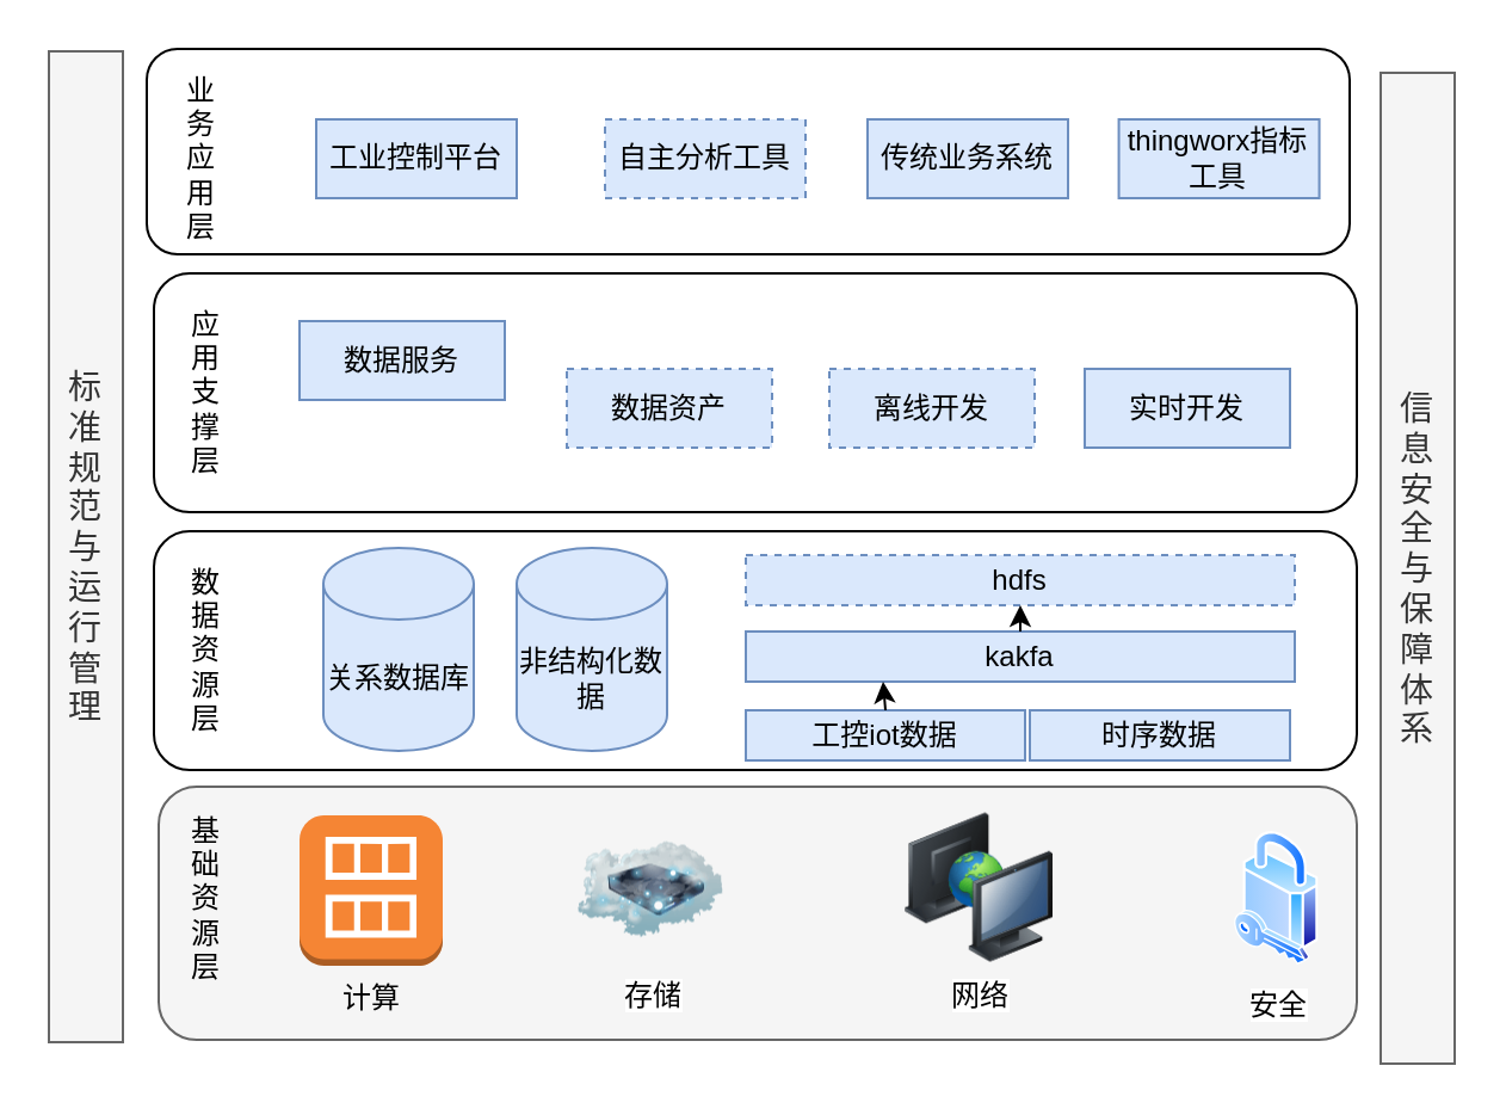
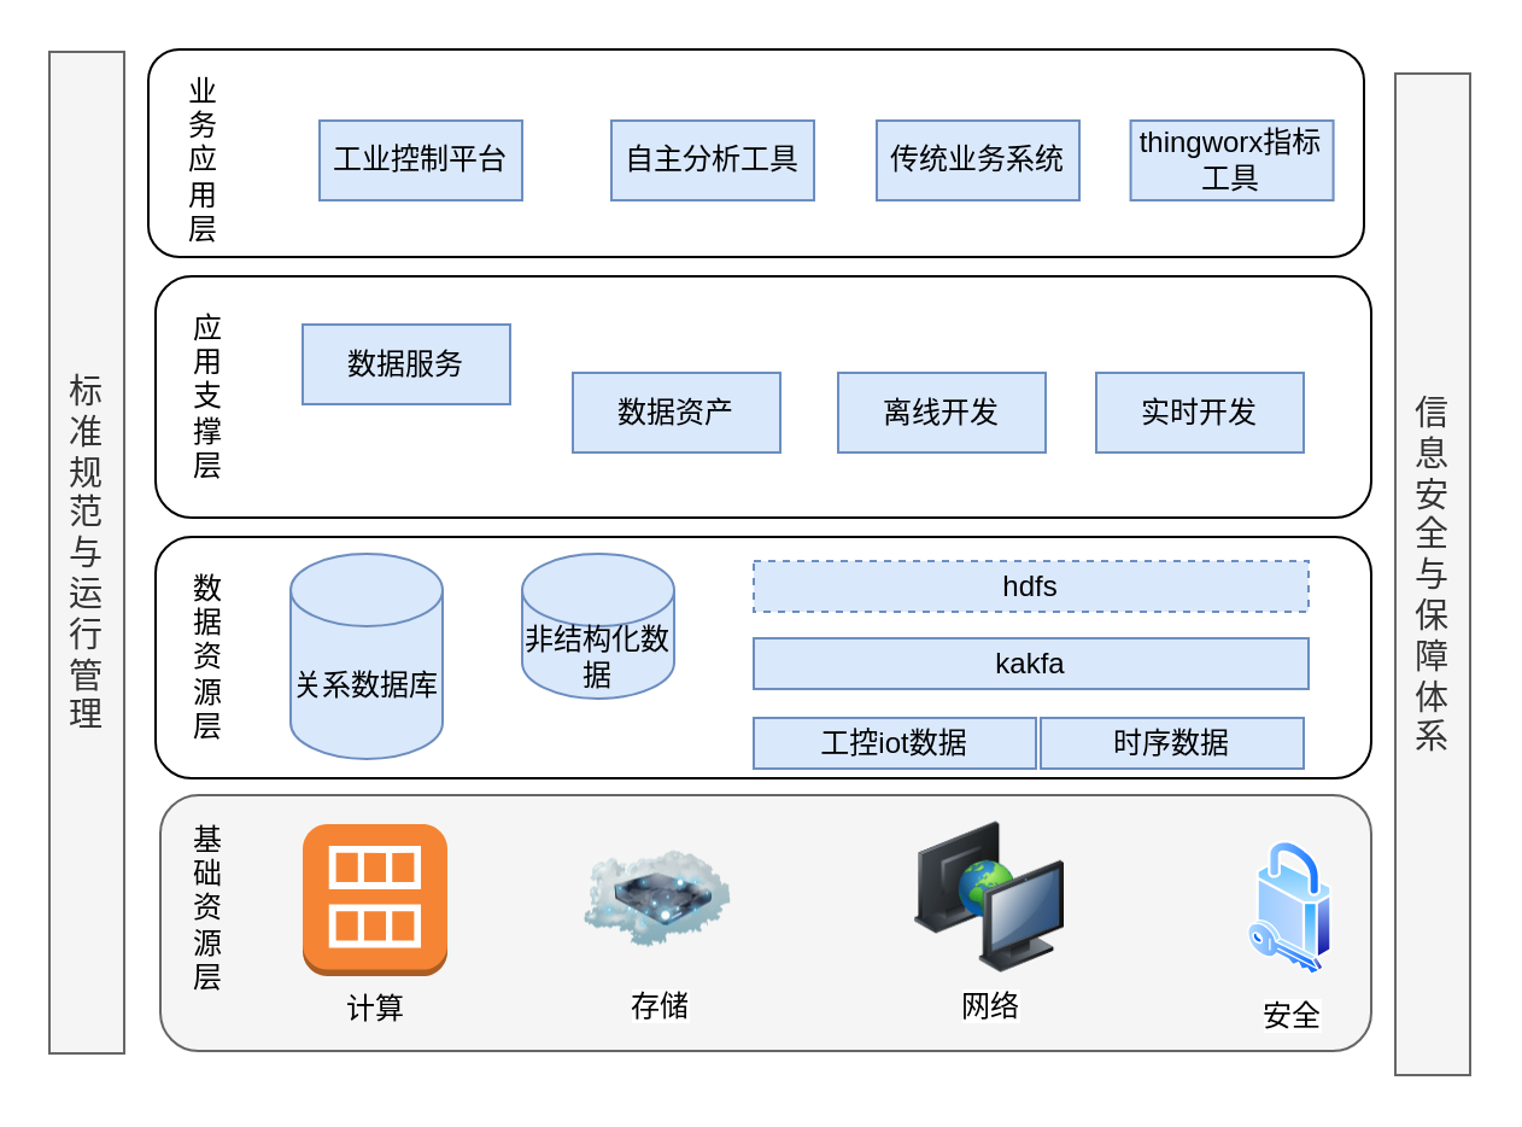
- <mxCell id="20" value="自主分析工具" style="rounded=0;whiteSpace=wrap;html=1;fillColor=#dae8fc;strokeColor=#6c8ebf;dashed=1;" parent="1" vertex="1"><mxGeometry x="253" y="49.5" width="84" height="33" as="geometry" /></mxCell>
+ <mxCell id="20" value="自主分析工具" style="rounded=0;whiteSpace=wrap;html=1;fillColor=#dae8fc;strokeColor=#6c8ebf;" parent="1" vertex="1"><mxGeometry x="253" y="49.5" width="84" height="33" as="geometry" /></mxCell>
- <mxCell id="29" value="数据资产" style="rounded=0;whiteSpace=wrap;html=1;fillColor=#dae8fc;strokeColor=#6c8ebf;dashed=1;" parent="1" vertex="1"><mxGeometry x="237" y="154" width="86" height="33" as="geometry" /></mxCell>
+ <mxCell id="29" value="数据资产" style="rounded=0;whiteSpace=wrap;html=1;fillColor=#dae8fc;strokeColor=#6c8ebf;" parent="1" vertex="1"><mxGeometry x="237" y="154" width="86" height="33" as="geometry" /></mxCell>
- <mxCell id="11" value="离线开发" style="rounded=0;whiteSpace=wrap;html=1;fillColor=#dae8fc;strokeColor=#6c8ebf;dashed=1;" parent="1" vertex="1"><mxGeometry x="347" y="154" width="86" height="33" as="geometry" /></mxCell>
+ <mxCell id="11" value="离线开发" style="rounded=0;whiteSpace=wrap;html=1;fillColor=#dae8fc;strokeColor=#6c8ebf;" parent="1" vertex="1"><mxGeometry x="347" y="154" width="86" height="33" as="geometry" /></mxCell>
- <mxCell id="26" value="" style="endArrow=classic;html=1;entryX=0.5;entryY=1;entryDx=0;entryDy=0;" parent="1" source="22" target="25" edge="1"><mxGeometry width="50" height="50" relative="1" as="geometry"><mxPoint x="366" y="217.5" as="sourcePoint" /><mxPoint x="416" y="167.5" as="targetPoint" /></mxGeometry></mxCell>
- <mxCell id="27" value="关系数据库" style="shape=cylinder3;whiteSpace=wrap;html=1;boundedLbl=1;backgroundOutline=1;size=15;fillColor=#dae8fc;strokeColor=#6c8ebf;" parent="1" vertex="1"><mxGeometry x="135" y="229" width="63" height="85" as="geometry" /></mxCell>
+ <mxCell id="27" value="关系数据库" style="shape=cylinder3;whiteSpace=wrap;html=1;boundedLbl=1;backgroundOutline=1;size=15;fillColor=#dae8fc;strokeColor=#6c8ebf;" parent="1" vertex="1"><mxGeometry x="120" y="229" width="63" height="85" as="geometry" /></mxCell>
- <mxCell id="28" value="非结构化数据" style="shape=cylinder3;whiteSpace=wrap;html=1;boundedLbl=1;backgroundOutline=1;size=15;fillColor=#dae8fc;strokeColor=#6c8ebf;" parent="1" vertex="1"><mxGeometry x="216" y="229" width="63" height="85" as="geometry" /></mxCell>
+ <mxCell id="28" value="非结构化数据" style="shape=cylinder3;whiteSpace=wrap;html=1;boundedLbl=1;backgroundOutline=1;size=15;fillColor=#dae8fc;strokeColor=#6c8ebf;" parent="1" vertex="1"><mxGeometry x="216" y="229" width="63" height="60" as="geometry" /></mxCell>
- <mxCell id="24" value="" style="endArrow=classic;html=1;exitX=0.5;exitY=0;exitDx=0;exitDy=0;entryX=0.25;entryY=1;entryDx=0;entryDy=0;" parent="1" source="21" target="22" edge="1"><mxGeometry width="50" height="50" relative="1" as="geometry"><mxPoint x="443" y="220" as="sourcePoint" /><mxPoint x="493" y="170" as="targetPoint" /></mxGeometry></mxCell>
